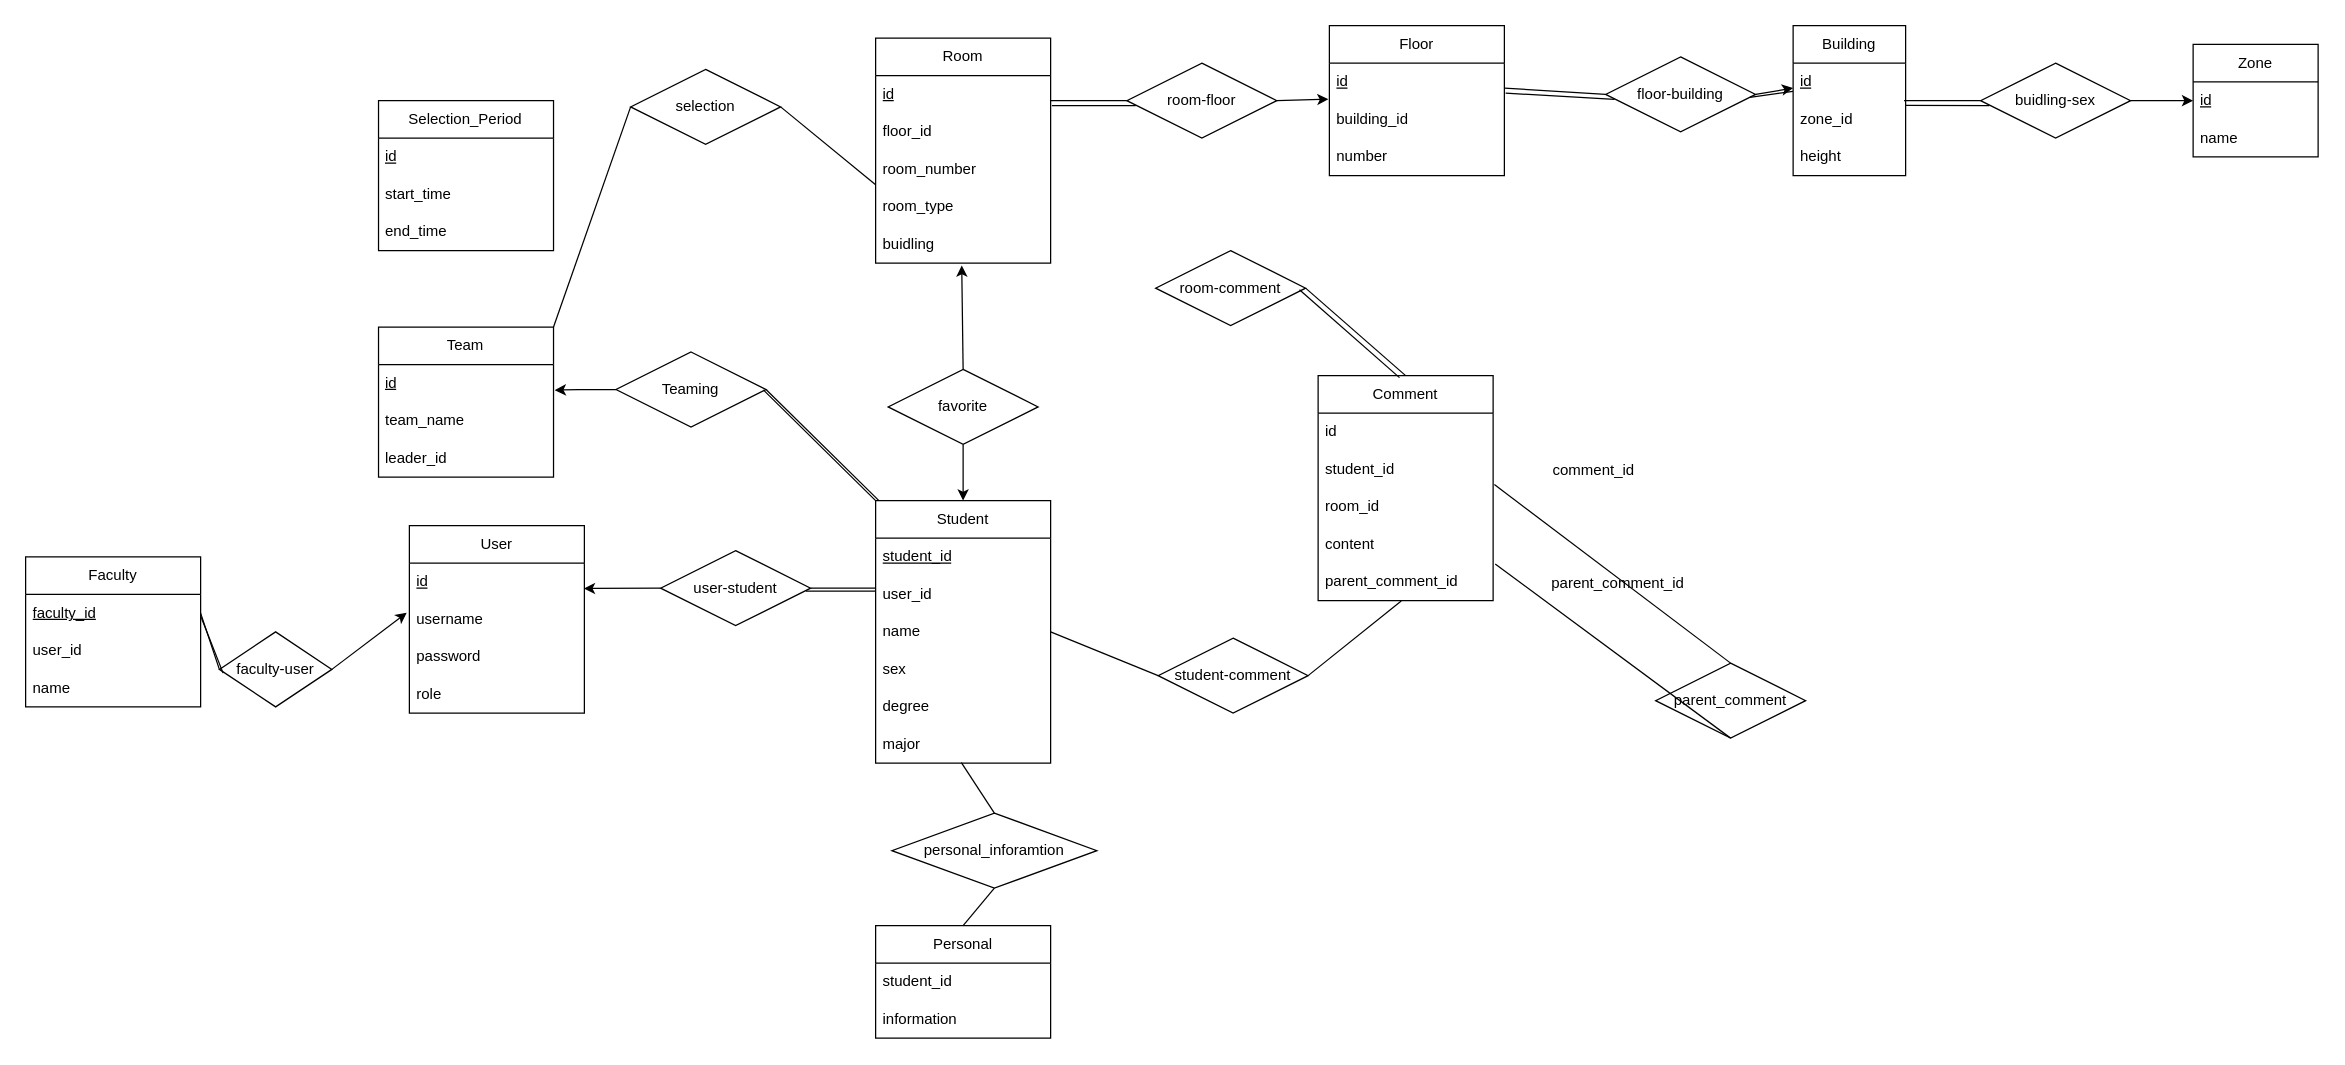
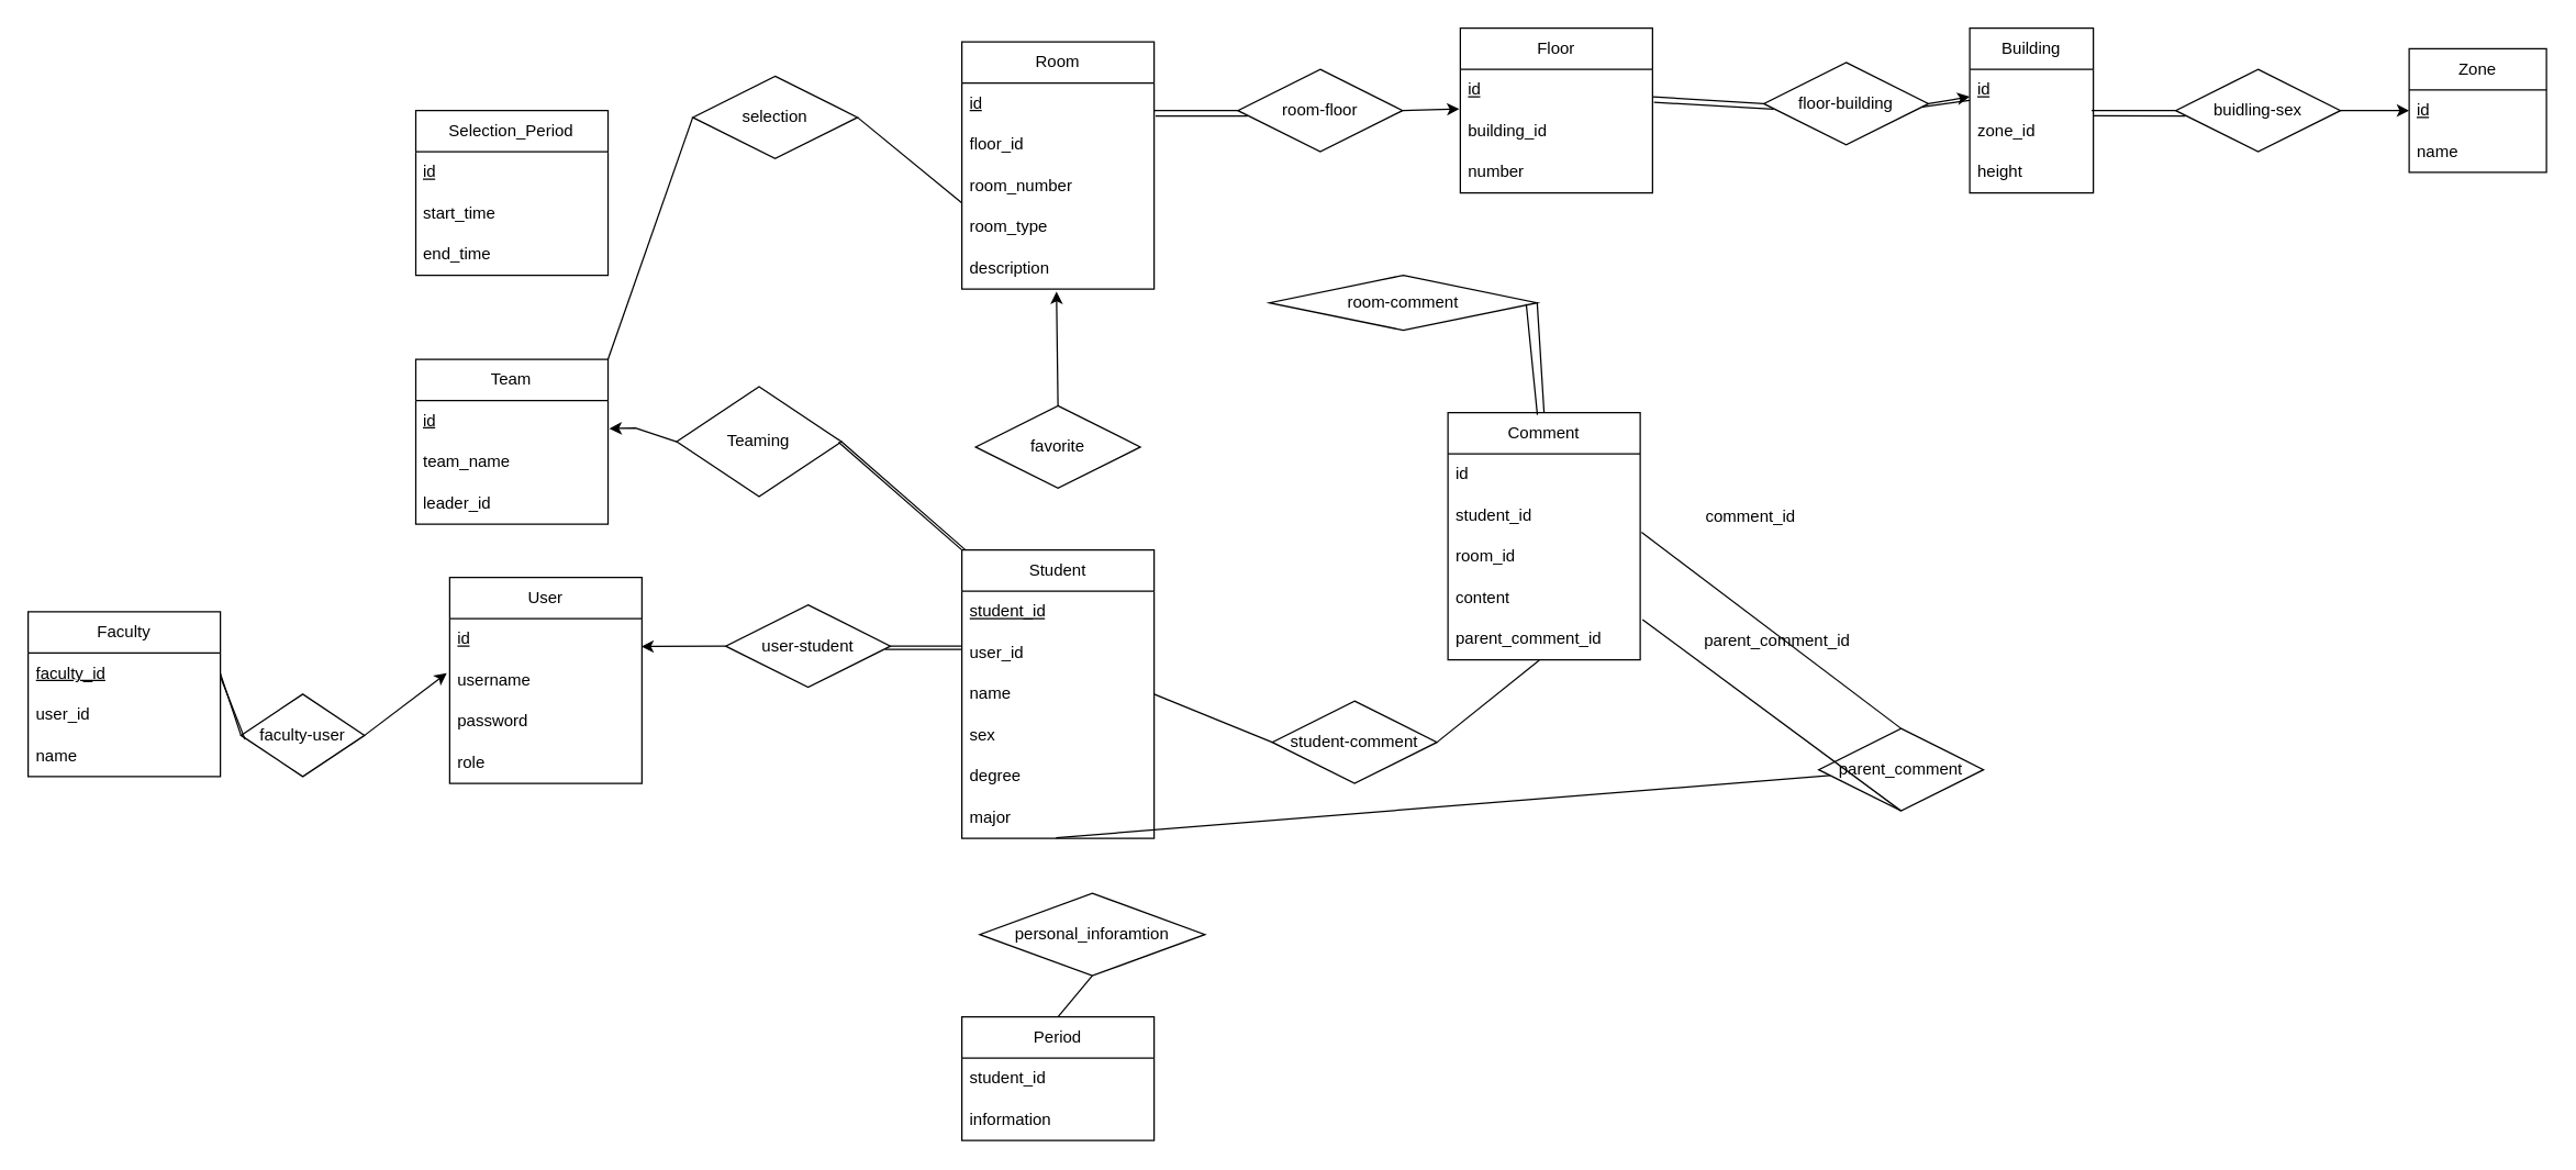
- <mxCell id="27" value="buidling" style="text;strokeColor=none;fillColor=none;align=left;verticalAlign=middle;spacingLeft=4;spacingRight=4;overflow=hidden;points=[[0,0.5],[1,0.5]];portConstraint=eastwest;rotatable=0;whiteSpace=wrap;html=1;" parent="22" vertex="1"><mxGeometry y="150" width="140" height="30" as="geometry" /></mxCell>
+ <mxCell id="27" value="description" style="text;strokeColor=none;fillColor=none;align=left;verticalAlign=middle;spacingLeft=4;spacingRight=4;overflow=hidden;points=[[0,0.5],[1,0.5]];portConstraint=eastwest;rotatable=0;whiteSpace=wrap;html=1;" parent="22" vertex="1"><mxGeometry y="150" width="140" height="30" as="geometry" /></mxCell>
- <mxCell id="77" value="room-comment" style="shape=rhombus;perimeter=rhombusPerimeter;whiteSpace=wrap;html=1;align=center;" parent="1" vertex="1"><mxGeometry x="924" y="200" width="120" height="60" as="geometry" /></mxCell>
+ <mxCell id="77" value="room-comment" style="shape=rhombus;perimeter=rhombusPerimeter;whiteSpace=wrap;html=1;align=center;" parent="1" vertex="1"><mxGeometry x="924" y="200" width="195" height="40" as="geometry" /></mxCell>
- <mxCell id="64" value="Teaming" style="shape=rhombus;perimeter=rhombusPerimeter;whiteSpace=wrap;html=1;align=center;" parent="1" vertex="1"><mxGeometry x="492.32" y="281.14" width="120" height="60" as="geometry" /></mxCell>
+ <mxCell id="64" value="Teaming" style="shape=rhombus;perimeter=rhombusPerimeter;whiteSpace=wrap;html=1;align=center;" parent="1" vertex="1"><mxGeometry x="492.32" y="281.14" width="120" height="80" as="geometry" /></mxCell>
- <mxCell id="70" value="" style="endArrow=classic;html=1;rounded=0;exitX=0.5;exitY=1;exitDx=0;exitDy=0;" parent="1" source="68" target="37" edge="1"><mxGeometry width="50" height="50" relative="1" as="geometry"><mxPoint x="674" y="380" as="sourcePoint" /><mxPoint x="724" y="330" as="targetPoint" /></mxGeometry></mxCell>
- <mxCell id="101" value="" style="endArrow=none;html=1;rounded=0;exitX=0.49;exitY=0.986;exitDx=0;exitDy=0;entryX=0.5;entryY=0;entryDx=0;entryDy=0;exitPerimeter=0;" edge="1" parent="1" target="100" source="43"><mxGeometry relative="1" as="geometry"><mxPoint x="754" y="680" as="sourcePoint" /><mxPoint x="914" y="669.71" as="targetPoint" /></mxGeometry></mxCell>
+ <mxCell id="101" value="" style="endArrow=none;html=1;rounded=0;exitX=0.49;exitY=0.986;exitDx=0;exitDy=0;exitPerimeter=0;" edge="1" parent="1" target="82" source="43"><mxGeometry relative="1" as="geometry"><mxPoint x="754" y="680" as="sourcePoint" /><mxPoint x="914" y="669.71" as="targetPoint" /></mxGeometry></mxCell>
- <mxCell id="97" value="Personal" style="swimlane;fontStyle=0;childLayout=stackLayout;horizontal=1;startSize=30;horizontalStack=0;resizeParent=1;resizeParentMax=0;resizeLast=0;collapsible=1;marginBottom=0;whiteSpace=wrap;html=1;" vertex="1" parent="1"><mxGeometry x="700" y="740" width="140" height="90" as="geometry" /></mxCell>
+ <mxCell id="97" value="Period" style="swimlane;fontStyle=0;childLayout=stackLayout;horizontal=1;startSize=30;horizontalStack=0;resizeParent=1;resizeParentMax=0;resizeLast=0;collapsible=1;marginBottom=0;whiteSpace=wrap;html=1;" vertex="1" parent="1"><mxGeometry x="700" y="740" width="140" height="90" as="geometry" /></mxCell>
